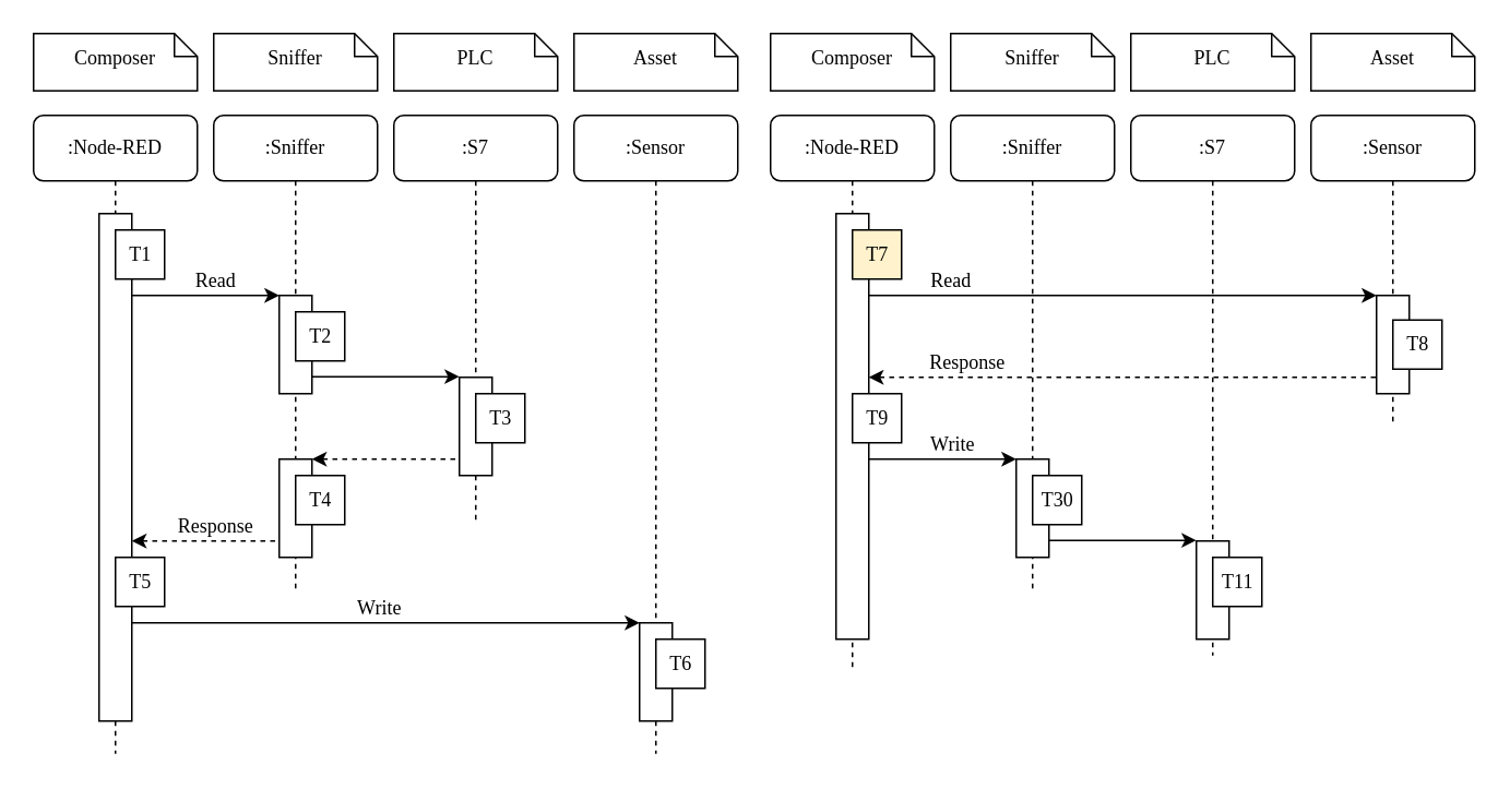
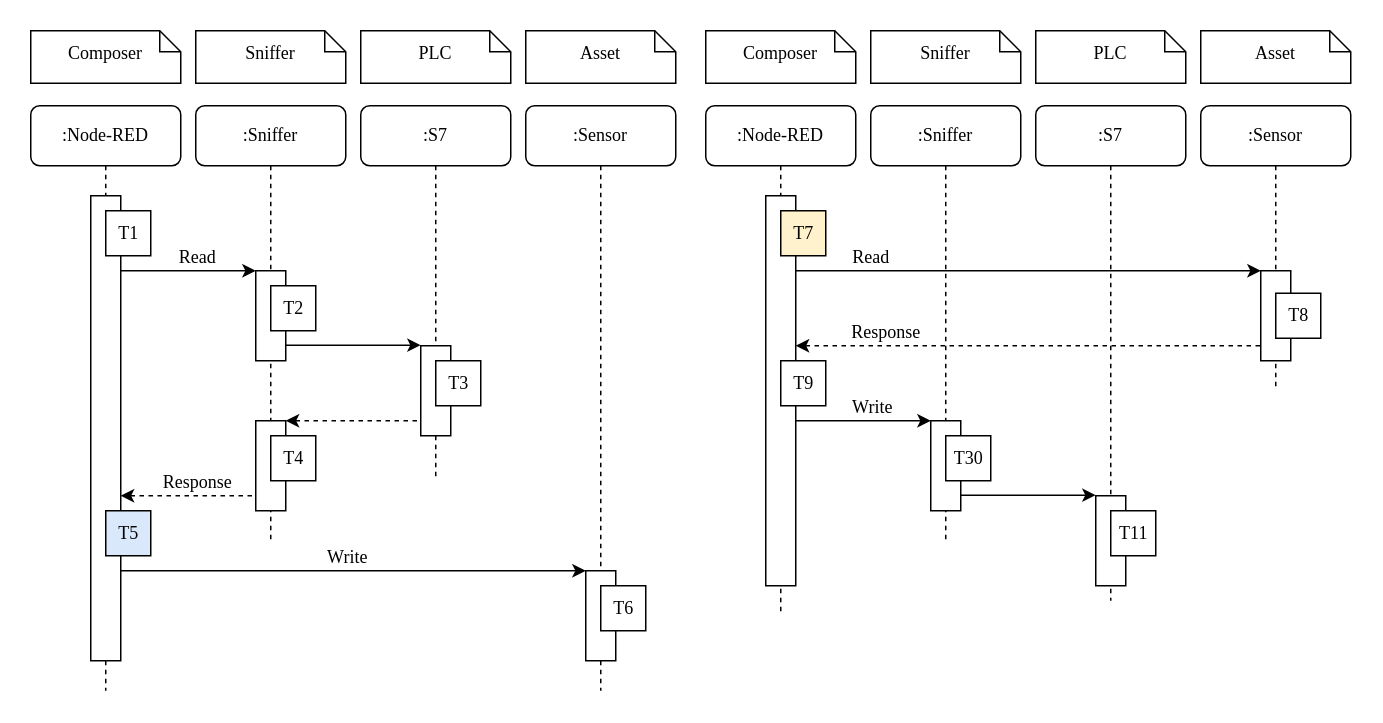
- <mxCell id="8" value="T5" style="html=1;points=[];perimeter=orthogonalPerimeter;rounded=0;shadow=0;comic=0;labelBackgroundColor=none;strokeWidth=1;fontFamily=Times New Roman;fontSize=12;align=center;verticalAlign=middle;" vertex="1" parent="5"><mxGeometry x="50" y="270" width="30" height="30" as="geometry" /></mxCell>
+ <mxCell id="8" value="T5" style="html=1;points=[];perimeter=orthogonalPerimeter;rounded=0;shadow=0;comic=0;labelBackgroundColor=none;strokeWidth=1;fontFamily=Times New Roman;fontSize=12;align=center;verticalAlign=middle;fillColor=#dae8fc;" vertex="1" parent="5"><mxGeometry x="50" y="270" width="30" height="30" as="geometry" /></mxCell>
